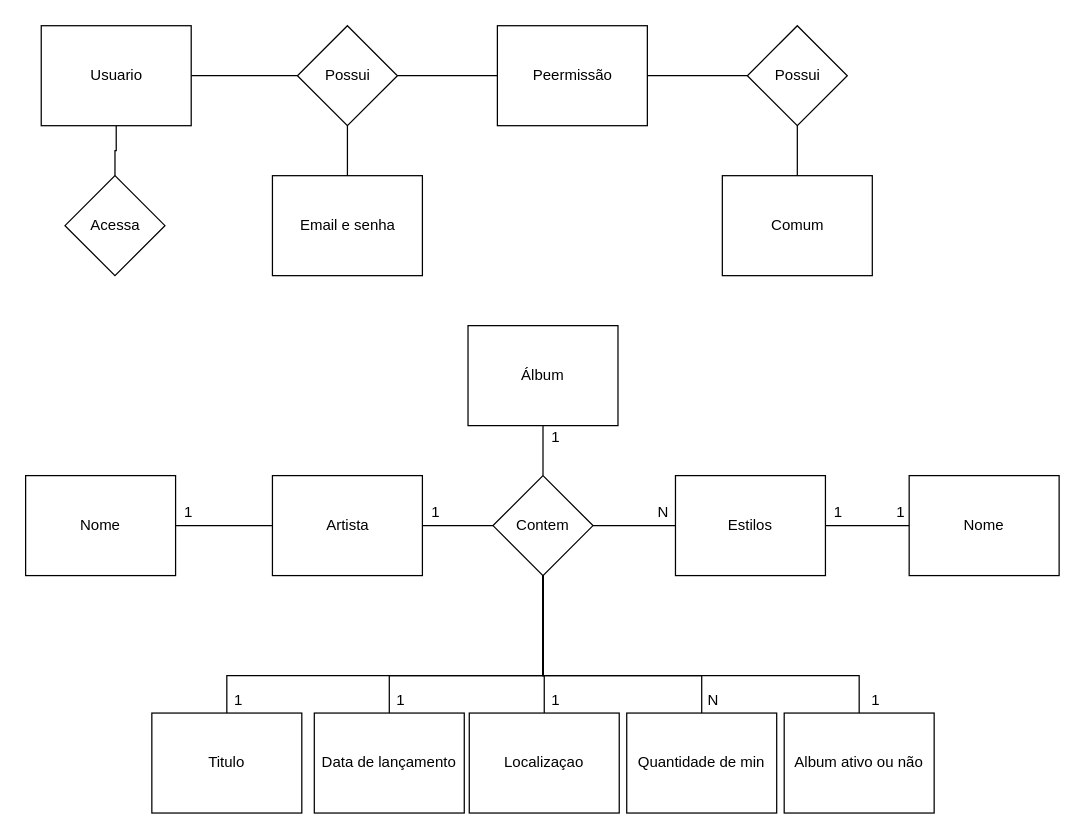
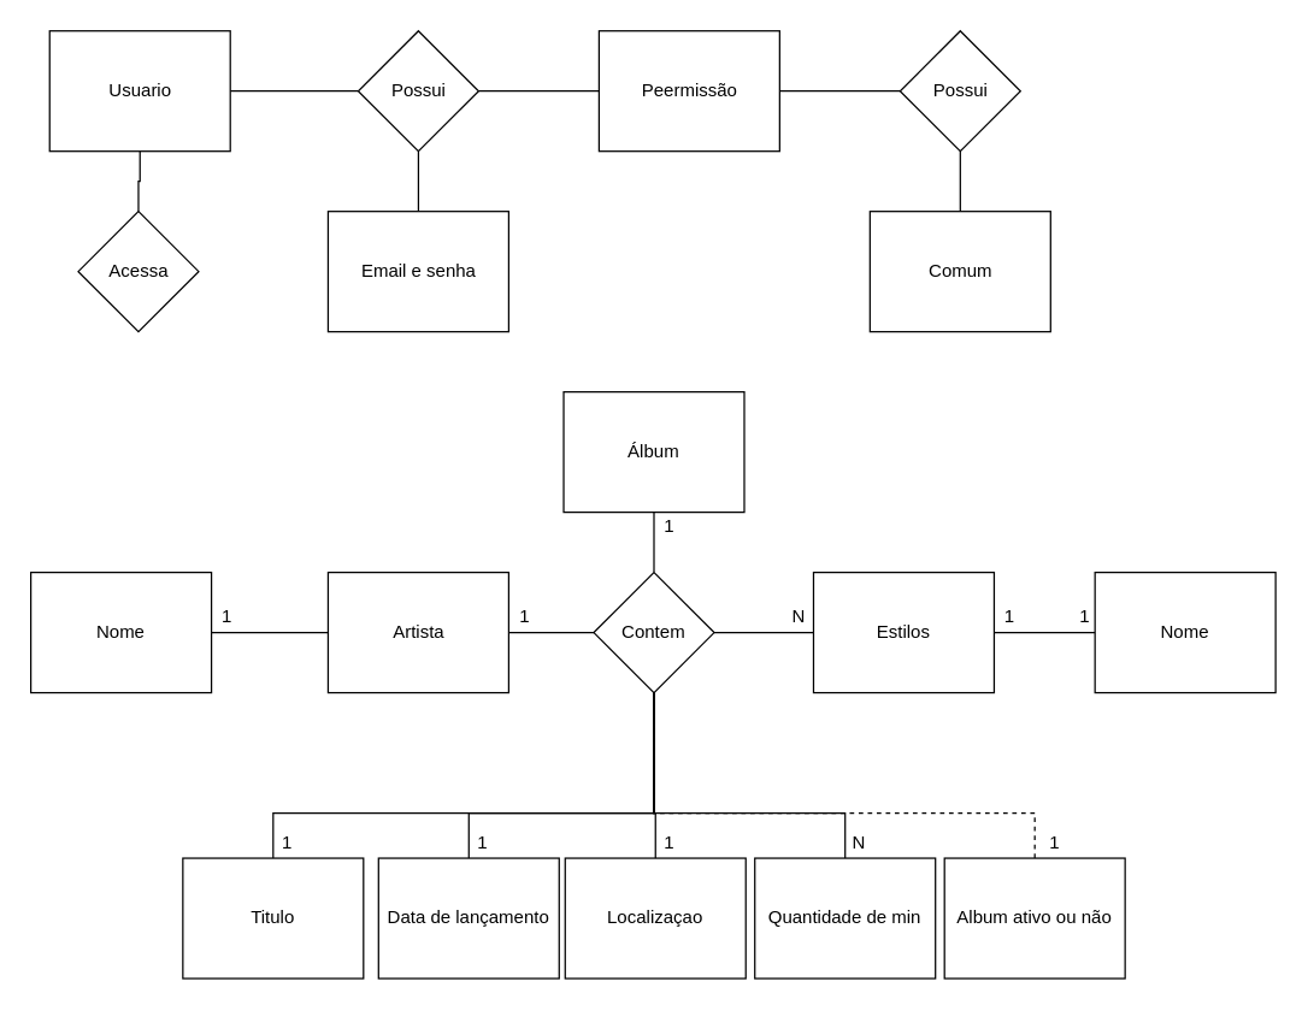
- <mxCell id="22" style="edgeStyle=orthogonalEdgeStyle;rounded=0;orthogonalLoop=1;jettySize=auto;html=1;entryX=0.5;entryY=1;entryDx=0;entryDy=0;endArrow=none;endFill=0;exitX=0.5;exitY=0;exitDx=0;exitDy=0;" edge="1" parent="1" source="23" target="6"><mxGeometry relative="1" as="geometry"><mxPoint x="625" y="560" as="sourcePoint" /><Array as="points"><mxPoint x="687" y="540" /><mxPoint x="434" y="540" /></Array></mxGeometry></mxCell>
+ <mxCell id="22" style="edgeStyle=orthogonalEdgeStyle;rounded=0;orthogonalLoop=1;jettySize=auto;html=1;entryX=0.5;entryY=1;entryDx=0;entryDy=0;endArrow=none;endFill=0;exitX=0.5;exitY=0;exitDx=0;exitDy=0;dashed=1;" edge="1" parent="1" source="23" target="6"><mxGeometry relative="1" as="geometry"><mxPoint x="625" y="560" as="sourcePoint" /><Array as="points"><mxPoint x="687" y="540" /><mxPoint x="434" y="540" /></Array></mxGeometry></mxCell>
